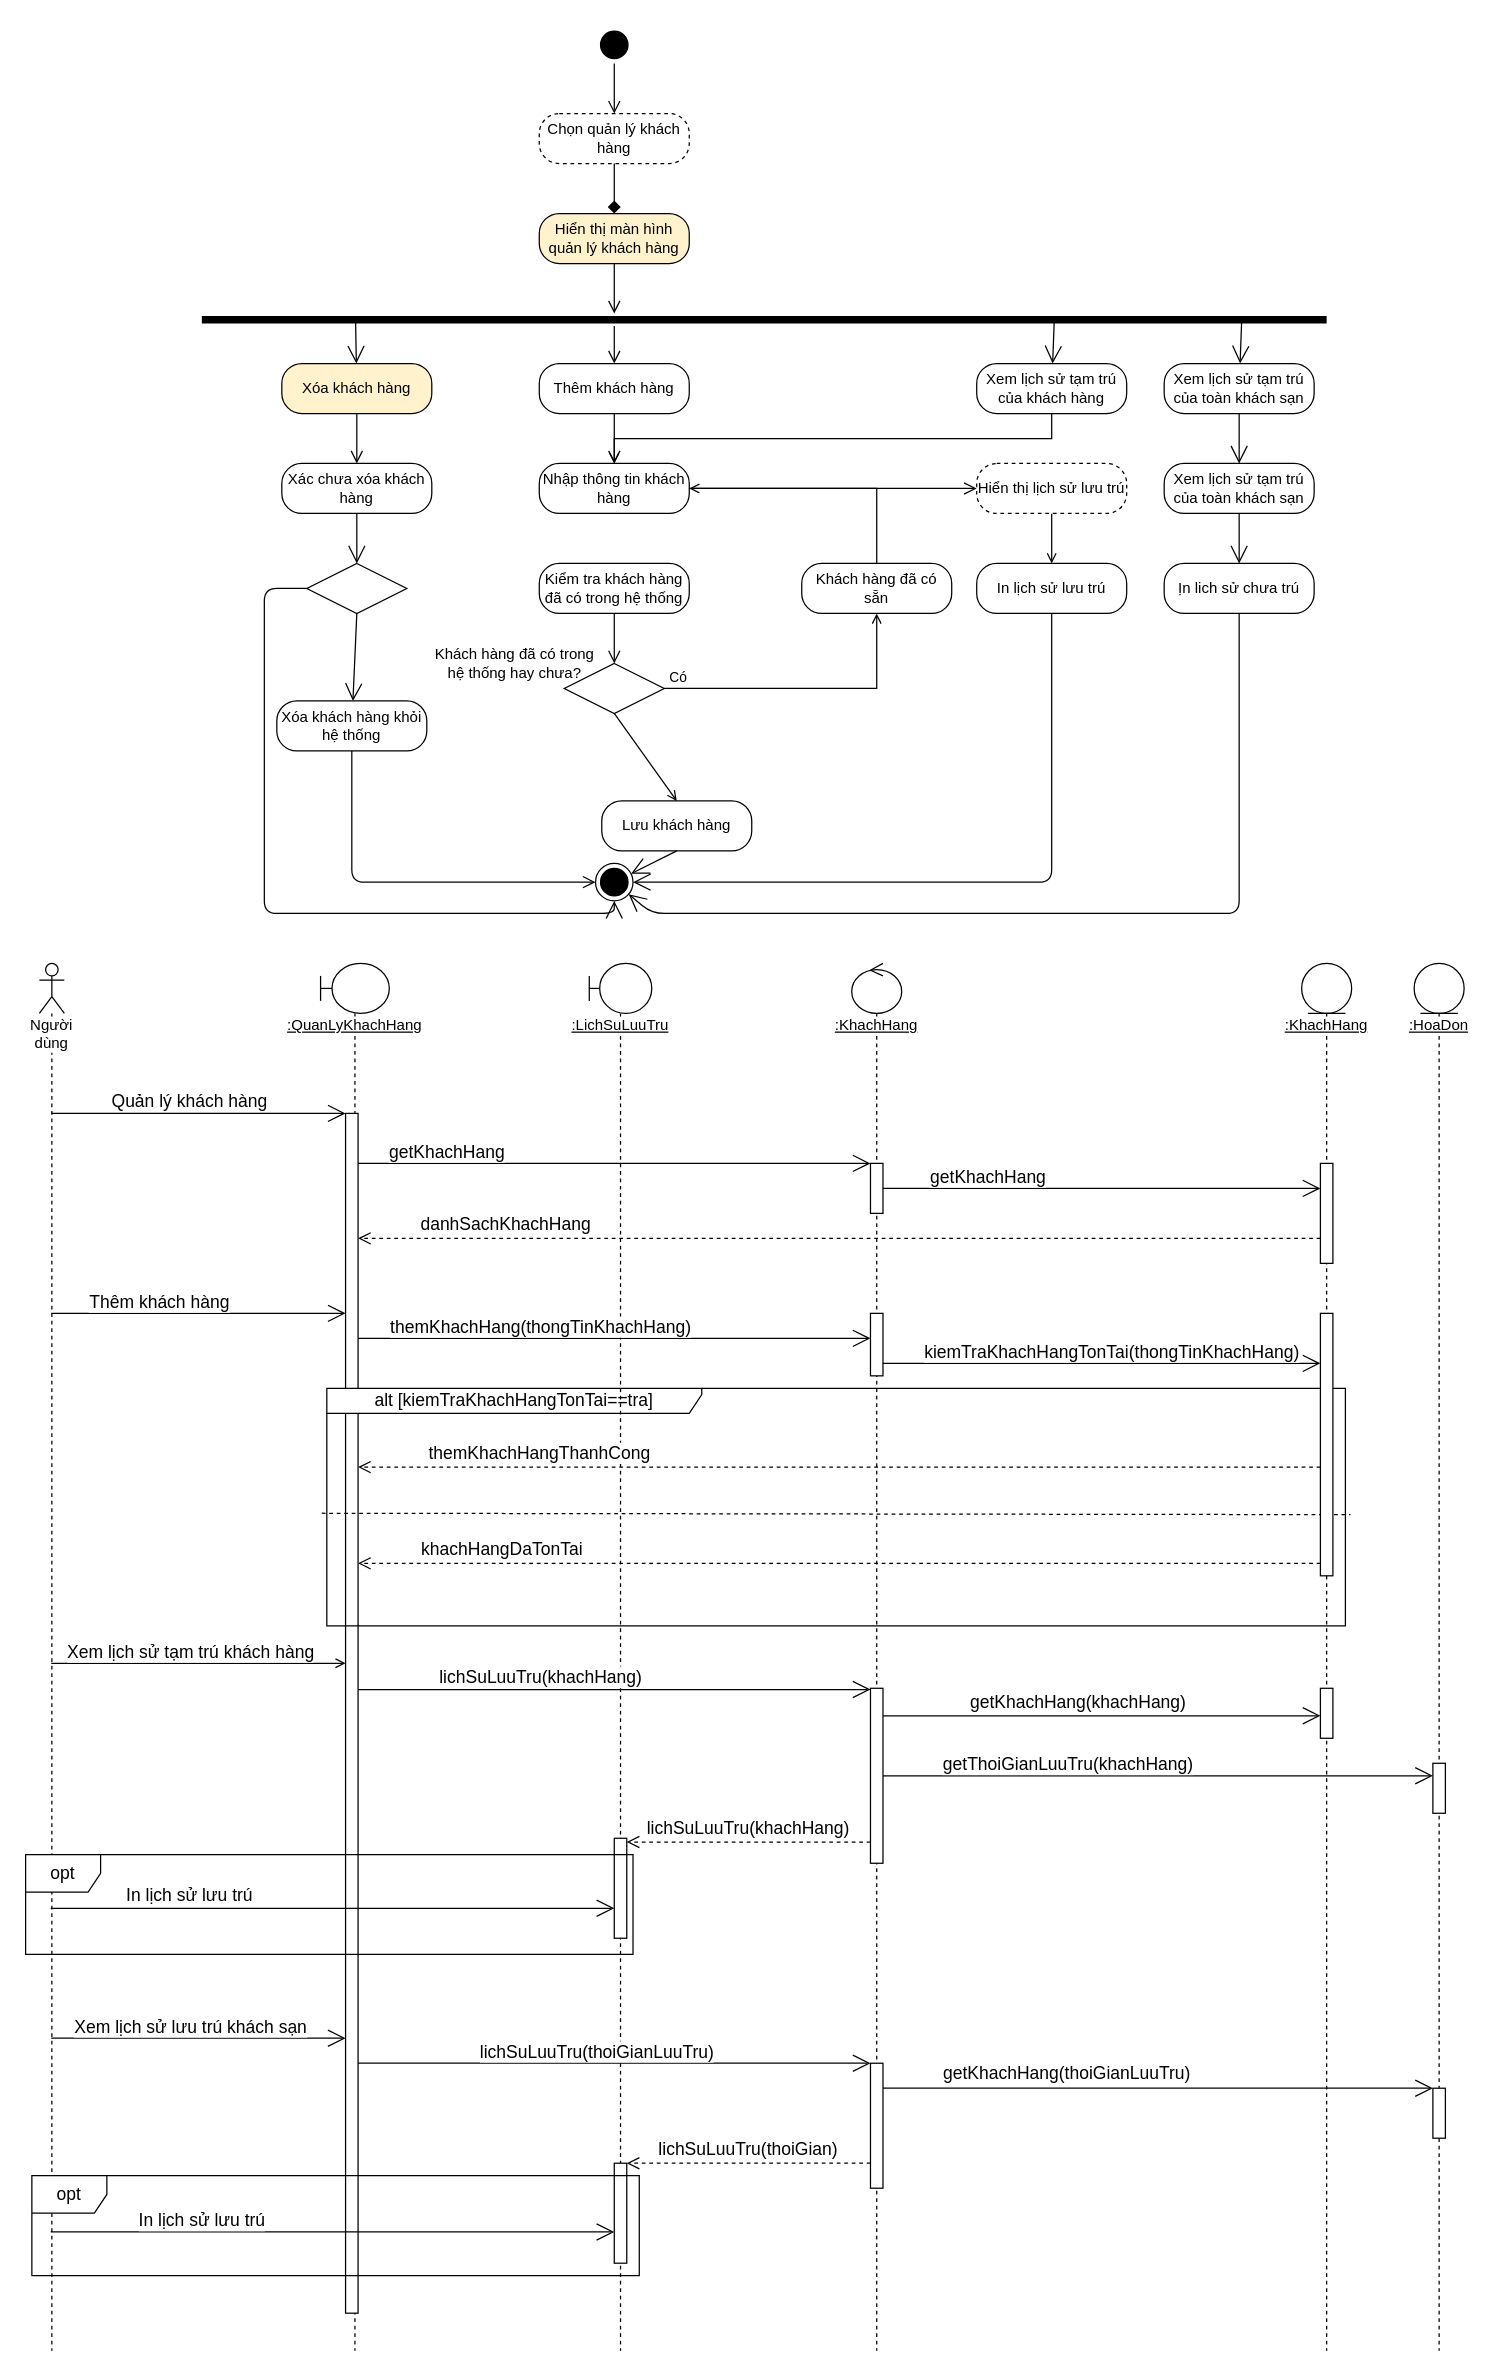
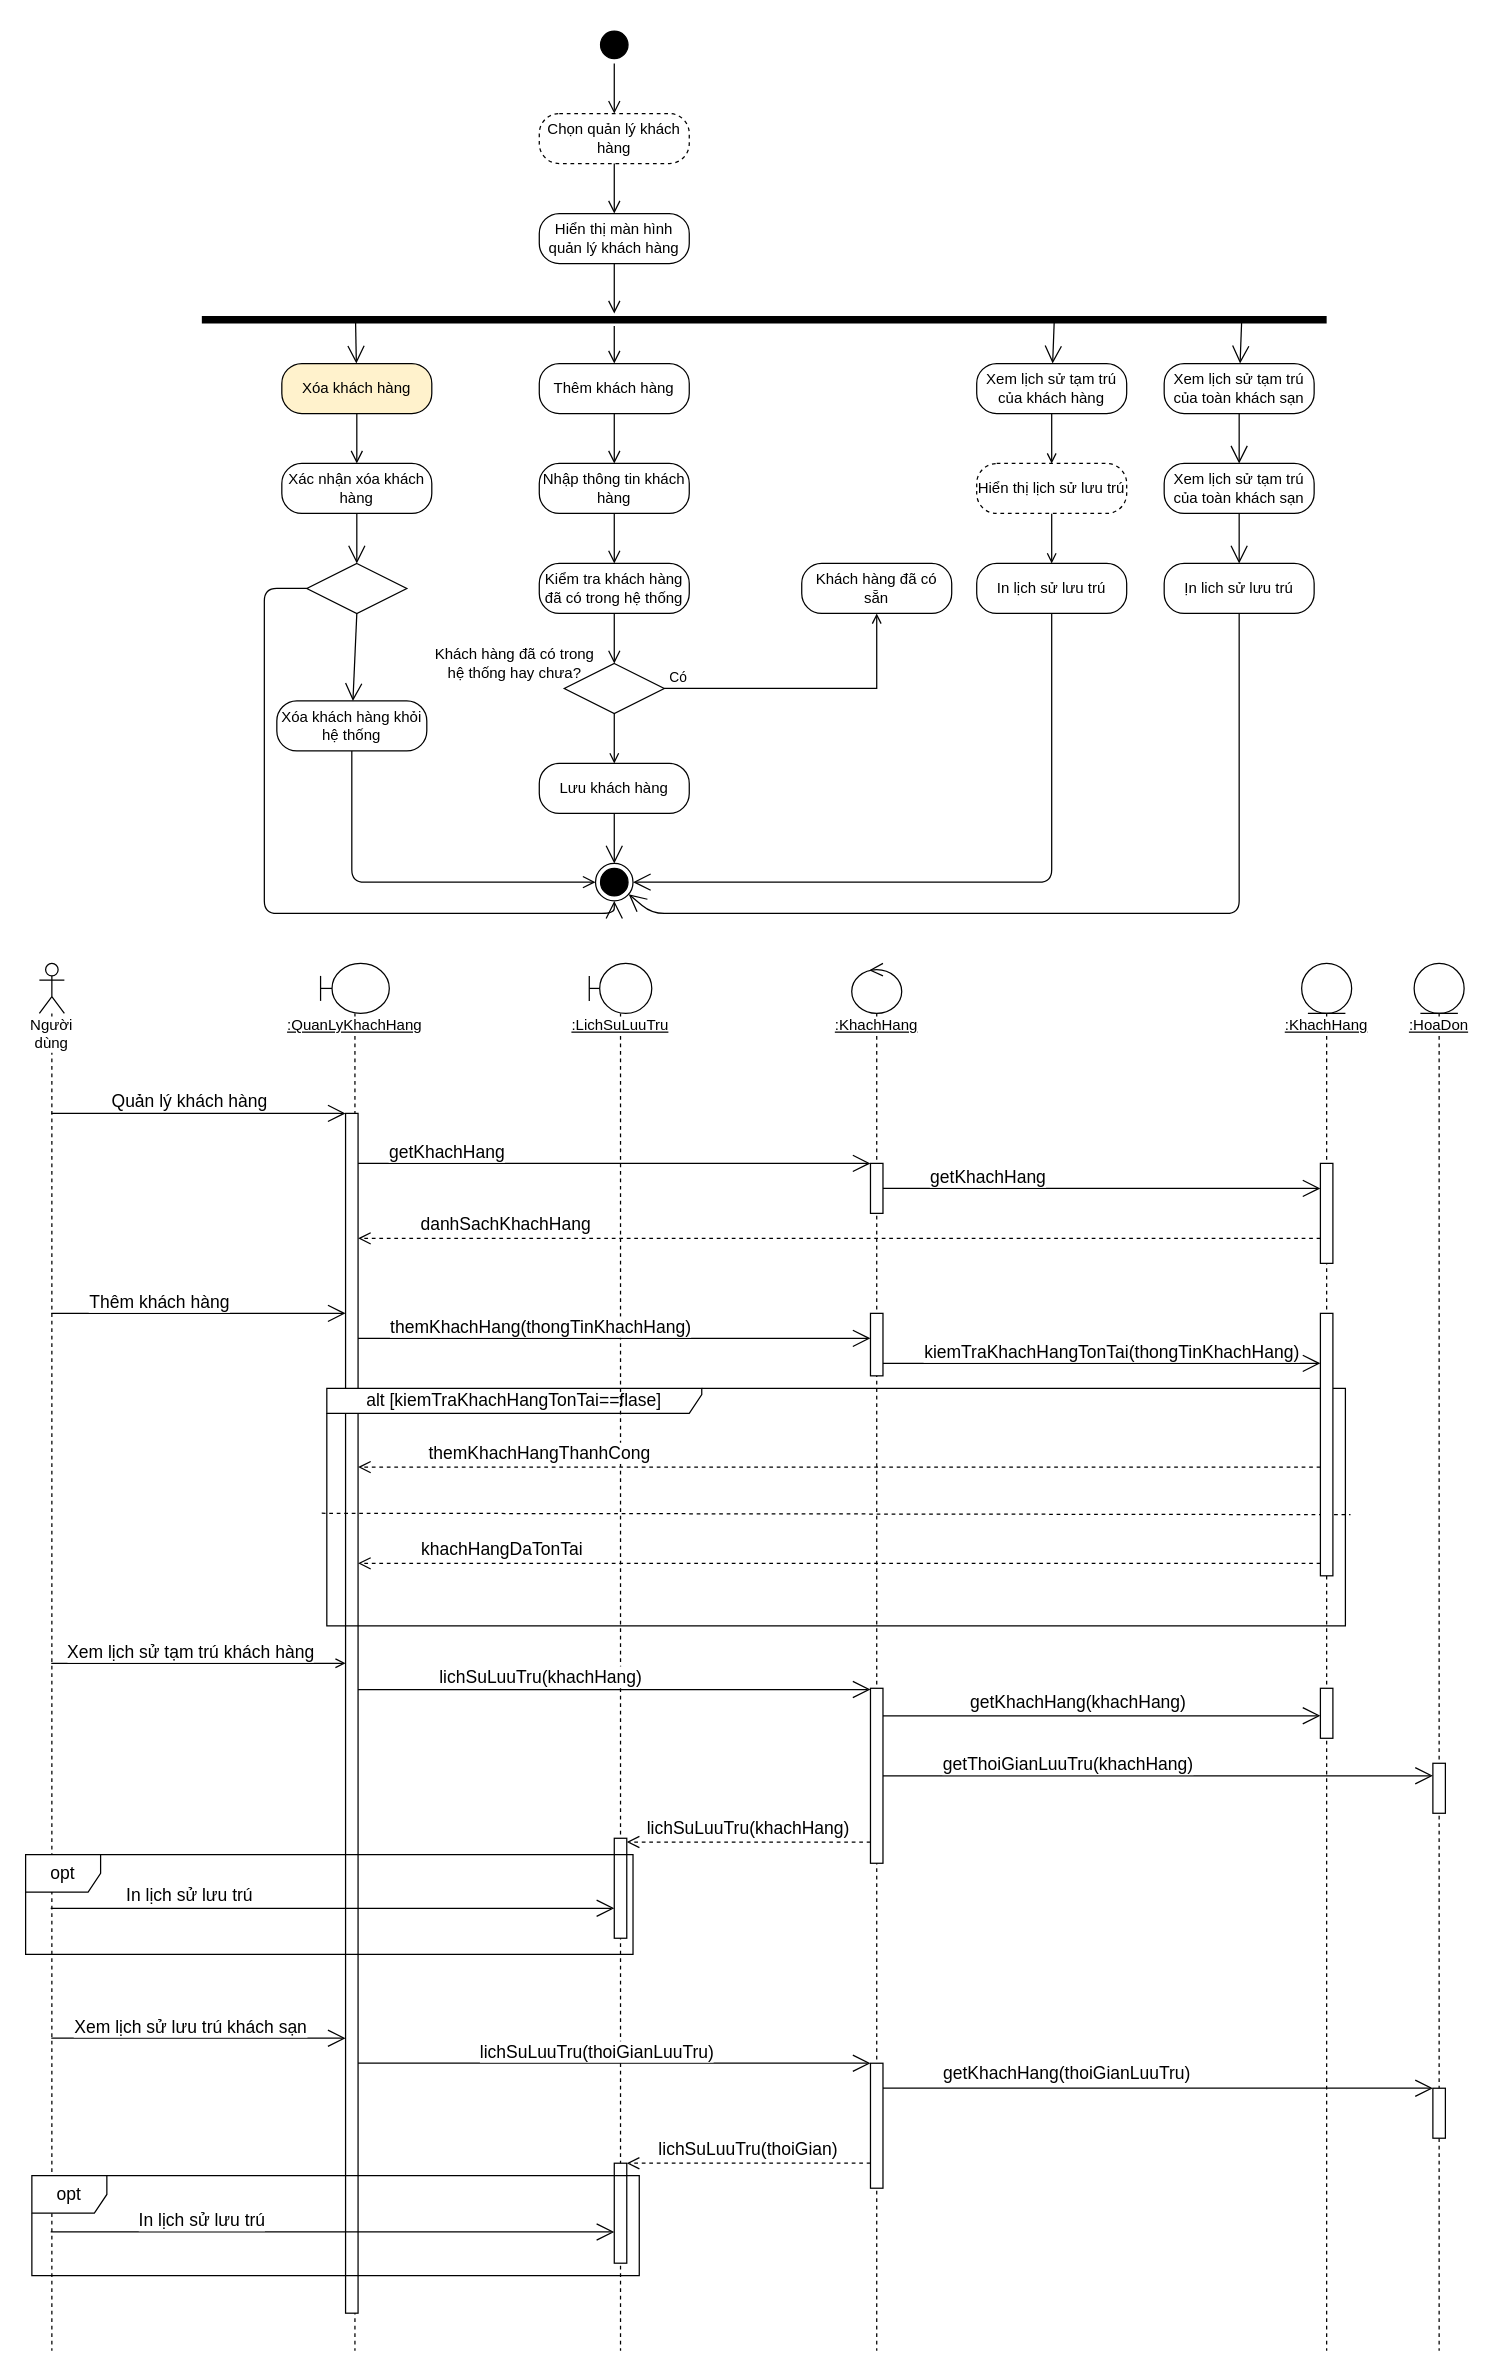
- <mxCell id="3" value="" style="edgeStyle=orthogonalEdgeStyle;html=1;verticalAlign=bottom;endArrow=diamond;endSize=8;" parent="1" source="2" target="4" edge="1"><mxGeometry relative="1" as="geometry"><mxPoint x="491" y="190" as="targetPoint" /></mxGeometry></mxCell>
+ <mxCell id="3" value="" style="edgeStyle=orthogonalEdgeStyle;html=1;verticalAlign=bottom;endArrow=open;endSize=8;" parent="1" source="2" target="4" edge="1"><mxGeometry relative="1" as="geometry"><mxPoint x="491" y="190" as="targetPoint" /></mxGeometry></mxCell>
- <mxCell id="4" value="Hiển thị màn hình quản lý khách hàng" style="rounded=1;whiteSpace=wrap;html=1;arcSize=40;fontColor=#000000;fillColor=#fff2cc;" parent="1" vertex="1"><mxGeometry x="431" y="170" width="120" height="40" as="geometry" /></mxCell>
+ <mxCell id="4" value="Hiển thị màn hình quản lý khách hàng" style="rounded=1;whiteSpace=wrap;html=1;arcSize=40;fontColor=#000000;fillColor=#FFFFFF;" parent="1" vertex="1"><mxGeometry x="431" y="170" width="120" height="40" as="geometry" /></mxCell>
- <mxCell id="36" style="edgeStyle=orthogonalEdgeStyle;rounded=0;orthogonalLoop=1;jettySize=auto;html=1;exitX=0.5;exitY=1;exitDx=0;exitDy=0;endArrow=open;endFill=0;" parent="1" source="37" target="6" edge="1"><mxGeometry relative="1" as="geometry"><mxPoint x="841" y="372.5" as="targetPoint" /></mxGeometry></mxCell>
+ <mxCell id="36" style="edgeStyle=orthogonalEdgeStyle;rounded=0;orthogonalLoop=1;jettySize=auto;html=1;exitX=0.5;exitY=1;exitDx=0;exitDy=0;endArrow=open;endFill=0;" parent="1" source="37" target="39" edge="1"><mxGeometry relative="1" as="geometry"><mxPoint x="841" y="372.5" as="targetPoint" /></mxGeometry></mxCell>
- <mxCell id="28" value="Xác chưa xóa khách hàng" style="rounded=1;whiteSpace=wrap;html=1;arcSize=40;fontColor=#000000;fillColor=#FFFFFF;" parent="1" vertex="1"><mxGeometry x="225" y="370" width="120" height="40" as="geometry" /></mxCell>
+ <mxCell id="28" value="Xác nhận xóa khách hàng" style="rounded=1;whiteSpace=wrap;html=1;arcSize=40;fontColor=#000000;fillColor=#FFFFFF;" parent="1" vertex="1"><mxGeometry x="225" y="370" width="120" height="40" as="geometry" /></mxCell>
- <mxCell id="7" value="" style="edgeStyle=orthogonalEdgeStyle;html=1;verticalAlign=bottom;endArrow=open;endSize=8;" parent="1" source="6" target="39" edge="1"><mxGeometry relative="1" as="geometry"><mxPoint x="491" y="510" as="targetPoint" /></mxGeometry></mxCell>
+ <mxCell id="7" value="" style="edgeStyle=orthogonalEdgeStyle;html=1;verticalAlign=bottom;endArrow=open;endSize=8;" parent="1" source="6" target="8" edge="1"><mxGeometry relative="1" as="geometry"><mxPoint x="491" y="510" as="targetPoint" /></mxGeometry></mxCell>
- <mxCell id="18" style="edgeStyle=orthogonalEdgeStyle;rounded=0;orthogonalLoop=1;jettySize=auto;html=1;entryX=1;entryY=0.5;entryDx=0;entryDy=0;endArrow=open;endFill=0;" parent="1" source="19" target="6" edge="1"><mxGeometry relative="1" as="geometry"><Array as="points"><mxPoint x="701" y="390" /></Array></mxGeometry></mxCell>
- <mxCell id="47" value="Ịn lich sử chưa trú" style="rounded=1;whiteSpace=wrap;html=1;arcSize=40;fontColor=#000000;fillColor=#FFFFFF;" parent="1" vertex="1"><mxGeometry x="931" y="450" width="120" height="40" as="geometry" /></mxCell>
+ <mxCell id="47" value="Ịn lich sử lưu trú" style="rounded=1;whiteSpace=wrap;html=1;arcSize=40;fontColor=#000000;fillColor=#FFFFFF;" parent="1" vertex="1"><mxGeometry x="931" y="450" width="120" height="40" as="geometry" /></mxCell>
- <mxCell id="21" value="Lưu khách hàng" style="rounded=1;whiteSpace=wrap;html=1;arcSize=40;fontColor=#000000;fillColor=#FFFFFF;" parent="1" vertex="1"><mxGeometry x="481" y="640" width="120" height="40" as="geometry" /></mxCell>
+ <mxCell id="21" value="Lưu khách hàng" style="rounded=1;whiteSpace=wrap;html=1;arcSize=40;fontColor=#000000;fillColor=#FFFFFF;" parent="1" vertex="1"><mxGeometry x="431" y="610" width="120" height="40" as="geometry" /></mxCell>
- <mxCell id="54" value="alt [kiemTraKhachHangTonTai==tra]" style="shape=umlFrame;whiteSpace=wrap;html=1;labelBackgroundColor=#ffffff;strokeColor=#000000;fillColor=#FFFFFF;fontSize=14;width=300;height=20;" parent="52" vertex="1"><mxGeometry x="5" y="340" width="815" height="190" as="geometry" /></mxCell>
+ <mxCell id="54" value="alt [kiemTraKhachHangTonTai==flase]" style="shape=umlFrame;whiteSpace=wrap;html=1;labelBackgroundColor=#ffffff;strokeColor=#000000;fillColor=#FFFFFF;fontSize=14;width=300;height=20;" parent="52" vertex="1"><mxGeometry x="5" y="340" width="815" height="190" as="geometry" /></mxCell>
